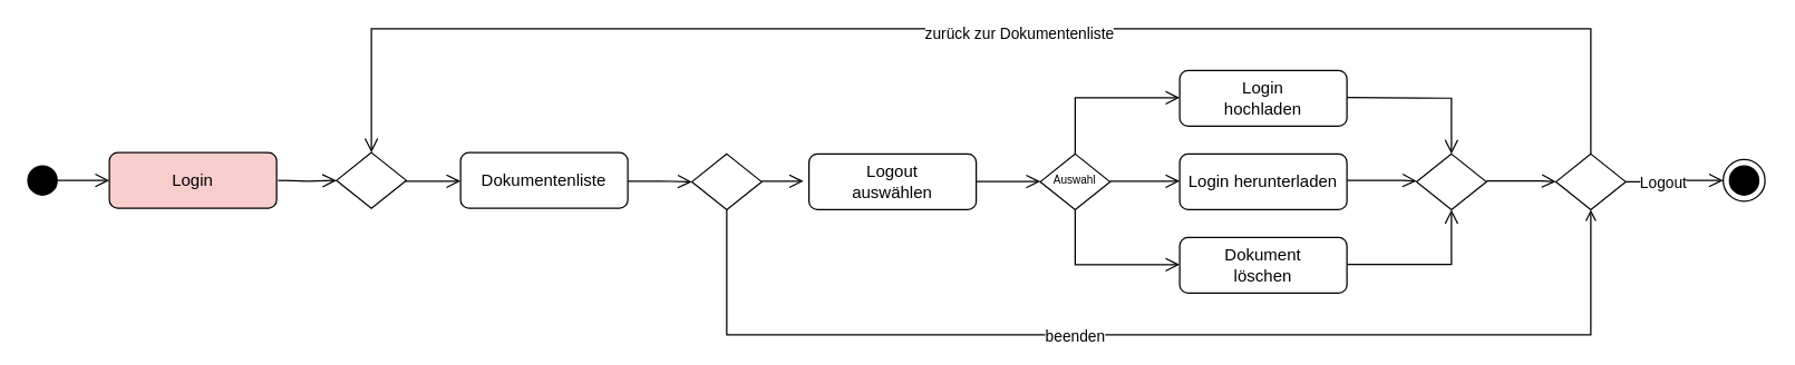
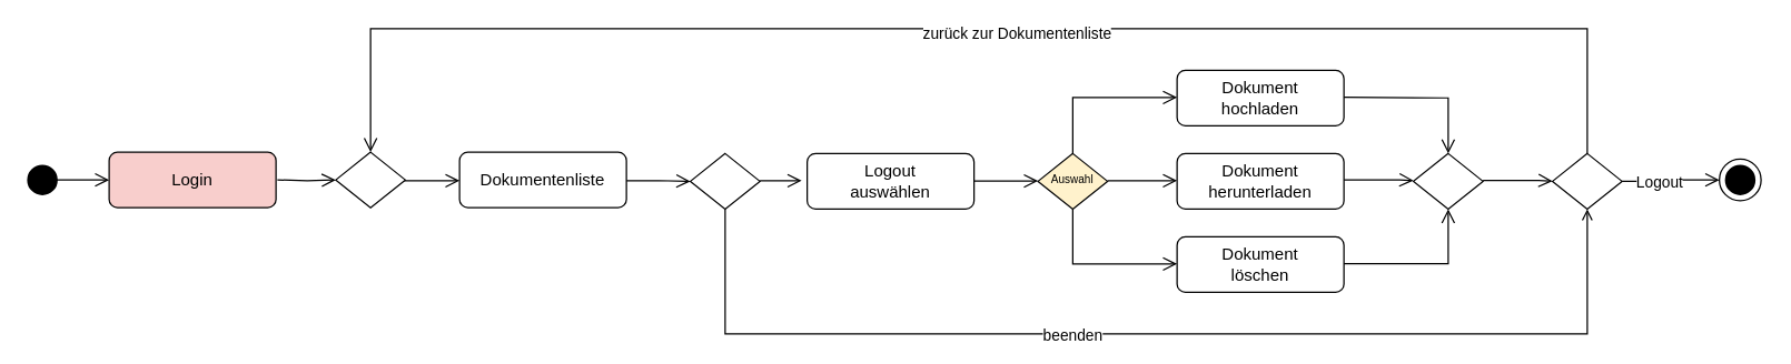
- <mxCell id="8" value="Login &lt;br&gt;hochladen" style="rounded=1;whiteSpace=wrap;html=1;fontSize=12;glass=0;strokeWidth=1;shadow=0;" parent="1" vertex="1"><mxGeometry x="846" y="50" width="120" height="40" as="geometry" /></mxCell>
+ <mxCell id="8" value="Dokument &lt;br&gt;hochladen" style="rounded=1;whiteSpace=wrap;html=1;fontSize=12;glass=0;strokeWidth=1;shadow=0;" parent="1" vertex="1"><mxGeometry x="846" y="50" width="120" height="40" as="geometry" /></mxCell>
- <mxCell id="3" value="&lt;font style=&quot;font-size: 8px&quot;&gt;Auswahl&lt;/font&gt;" style="rhombus;whiteSpace=wrap;html=1;shadow=0;fontFamily=Helvetica;fontSize=12;align=center;strokeWidth=1;spacing=6;spacingTop=-4;" parent="1" vertex="1"><mxGeometry x="746" y="110" width="50" height="40" as="geometry" /></mxCell>
+ <mxCell id="3" value="&lt;font style=&quot;font-size: 8px&quot;&gt;Auswahl&lt;/font&gt;" style="rhombus;whiteSpace=wrap;html=1;shadow=0;fontFamily=Helvetica;fontSize=12;align=center;strokeWidth=1;spacing=6;spacingTop=-4;fillColor=#fff2cc;" parent="1" vertex="1"><mxGeometry x="746" y="110" width="50" height="40" as="geometry" /></mxCell>
- <mxCell id="9" value="Login herunterladen" style="rounded=1;whiteSpace=wrap;html=1;fontSize=12;glass=0;strokeWidth=1;shadow=0;" parent="1" vertex="1"><mxGeometry x="846" y="110" width="120" height="40" as="geometry" /></mxCell>
+ <mxCell id="9" value="Dokument herunterladen" style="rounded=1;whiteSpace=wrap;html=1;fontSize=12;glass=0;strokeWidth=1;shadow=0;" parent="1" vertex="1"><mxGeometry x="846" y="110" width="120" height="40" as="geometry" /></mxCell>
